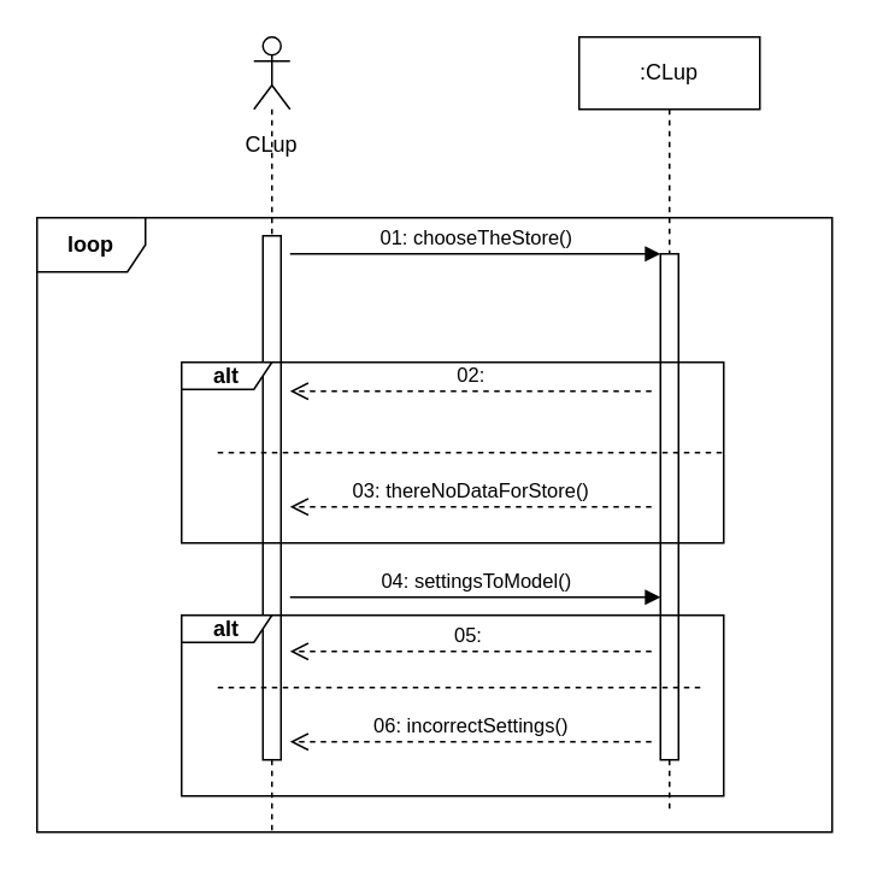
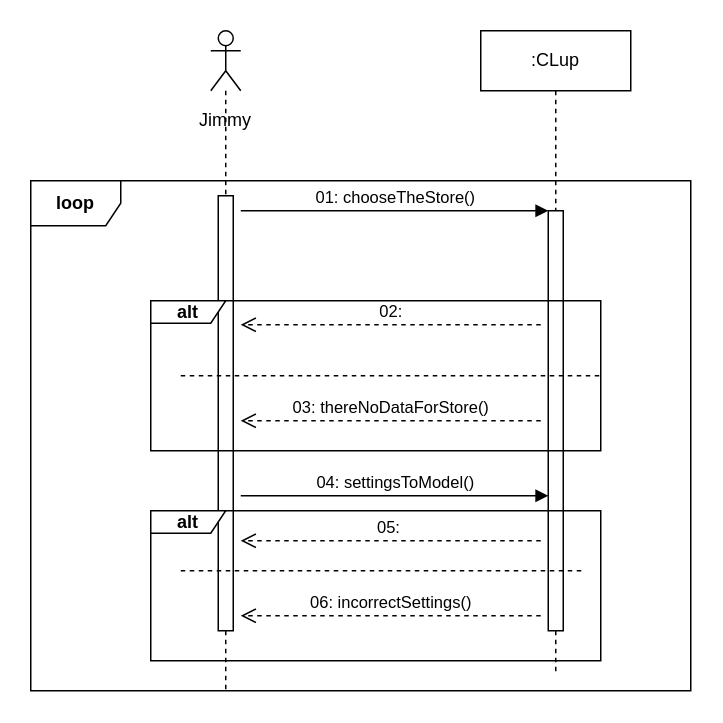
- <mxCell id="4" value="CLup" style="text;html=1;strokeColor=none;fillColor=none;align=center;verticalAlign=middle;whiteSpace=wrap;rounded=0;" vertex="1" parent="1"><mxGeometry x="130" y="70" width="40" height="20" as="geometry" /></mxCell>
+ <mxCell id="4" value="Jimmy" style="text;html=1;strokeColor=none;fillColor=none;align=center;verticalAlign=middle;whiteSpace=wrap;rounded=0;" vertex="1" parent="1"><mxGeometry x="130" y="70" width="40" height="20" as="geometry" /></mxCell>
